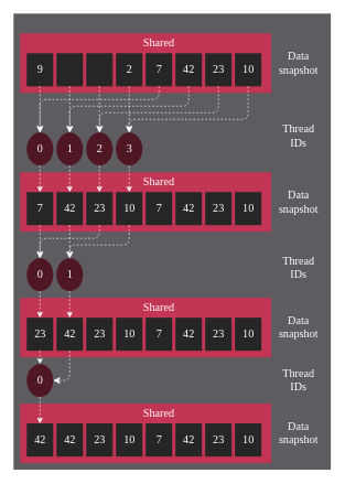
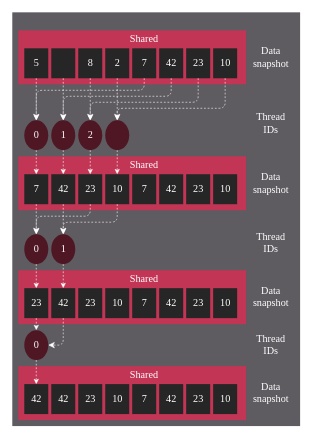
- <mxCell id="6" value="9" style="text;html=1;strokeColor=none;fillColor=none;align=center;verticalAlign=middle;whiteSpace=wrap;rounded=0;fontFamily=Klavika;fontSize=17;fontColor=#FFFFFF;" parent="1" vertex="1"><mxGeometry x="47.5" y="90" width="25" height="30" as="geometry" /></mxCell>
+ <mxCell id="6" value="5" style="text;html=1;strokeColor=none;fillColor=none;align=center;verticalAlign=middle;whiteSpace=wrap;rounded=0;fontFamily=Klavika;fontSize=17;fontColor=#FFFFFF;" parent="1" vertex="1"><mxGeometry x="47.5" y="90" width="25" height="30" as="geometry" /></mxCell>
+ <mxCell id="12" value="8" style="text;html=1;strokeColor=none;fillColor=none;align=center;verticalAlign=middle;whiteSpace=wrap;rounded=0;fontFamily=Klavika;fontSize=17;fontColor=#FFFFFF;" parent="1" vertex="1"><mxGeometry x="137.5" y="90" width="25" height="30" as="geometry" /></mxCell>
- <mxCell id="31" value="3" style="text;html=1;strokeColor=none;fillColor=none;align=center;verticalAlign=middle;whiteSpace=wrap;rounded=0;fontFamily=Klavika;fontSize=17;fontColor=#FFFFFF;" parent="1" vertex="1"><mxGeometry x="182.5" y="210" width="25" height="30" as="geometry" /></mxCell>
